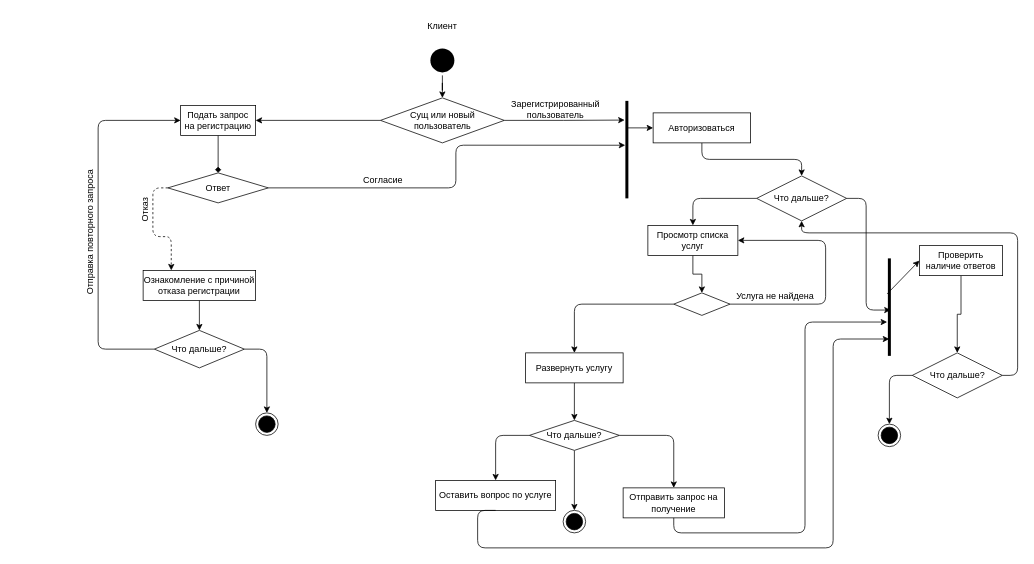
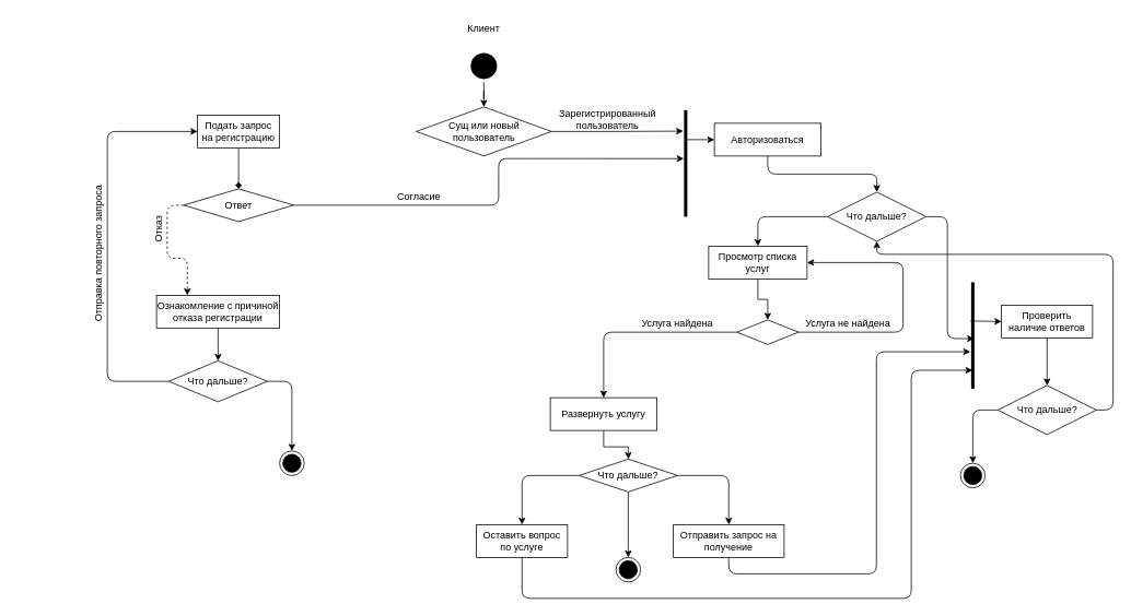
- <mxCell id="4" style="edgeStyle=orthogonalEdgeStyle;rounded=0;orthogonalLoop=1;jettySize=auto;html=1;exitX=0;exitY=0.5;exitDx=0;exitDy=0;" parent="1" source="5" target="7" edge="1"><mxGeometry relative="1" as="geometry" /></mxCell>
- <mxCell id="40" value="Проверить наличие ответов" style="whiteSpace=wrap;html=1;align=center;" parent="1" vertex="1"><mxGeometry x="1225" y="327" width="111" height="40" as="geometry" /></mxCell>
+ <mxCell id="40" value="Проверить наличие ответов" style="whiteSpace=wrap;html=1;align=center;" parent="1" vertex="1"><mxGeometry x="1220" y="372" width="111" height="40" as="geometry" /></mxCell>
+ <mxCell id="32" value="Услуга найдена" style="text;html=1;align=center;verticalAlign=middle;whiteSpace=wrap;rounded=0;" parent="1" vertex="1"><mxGeometry x="780" y="380" width="90" height="30" as="geometry" /></mxCell>
- <mxCell id="31" value="Развернуть услугу" style="whiteSpace=wrap;html=1;align=center;" parent="1" vertex="1"><mxGeometry x="700" y="470" width="130" height="40" as="geometry" /></mxCell>
+ <mxCell id="31" value="Развернуть услугу" style="whiteSpace=wrap;html=1;align=center;" parent="1" vertex="1"><mxGeometry x="670" y="485" width="130" height="40" as="geometry" /></mxCell>
- <mxCell id="37" value="Оставить вопрос по услуге" style="whiteSpace=wrap;html=1;align=center;" parent="1" vertex="1"><mxGeometry x="580" y="640" width="160" height="40" as="geometry" /></mxCell>
+ <mxCell id="37" value="Оставить вопрос по услуге" style="whiteSpace=wrap;html=1;align=center;" parent="1" vertex="1"><mxGeometry x="580" y="640" width="111" height="40" as="geometry" /></mxCell>
- <mxCell id="38" value="Отправить запрос на получение" style="whiteSpace=wrap;html=1;align=center;" parent="1" vertex="1"><mxGeometry x="830" y="650" width="135" height="40" as="geometry" /></mxCell>
+ <mxCell id="38" value="Отправить запрос на получение" style="whiteSpace=wrap;html=1;align=center;" parent="1" vertex="1"><mxGeometry x="820" y="640" width="135" height="40" as="geometry" /></mxCell>
